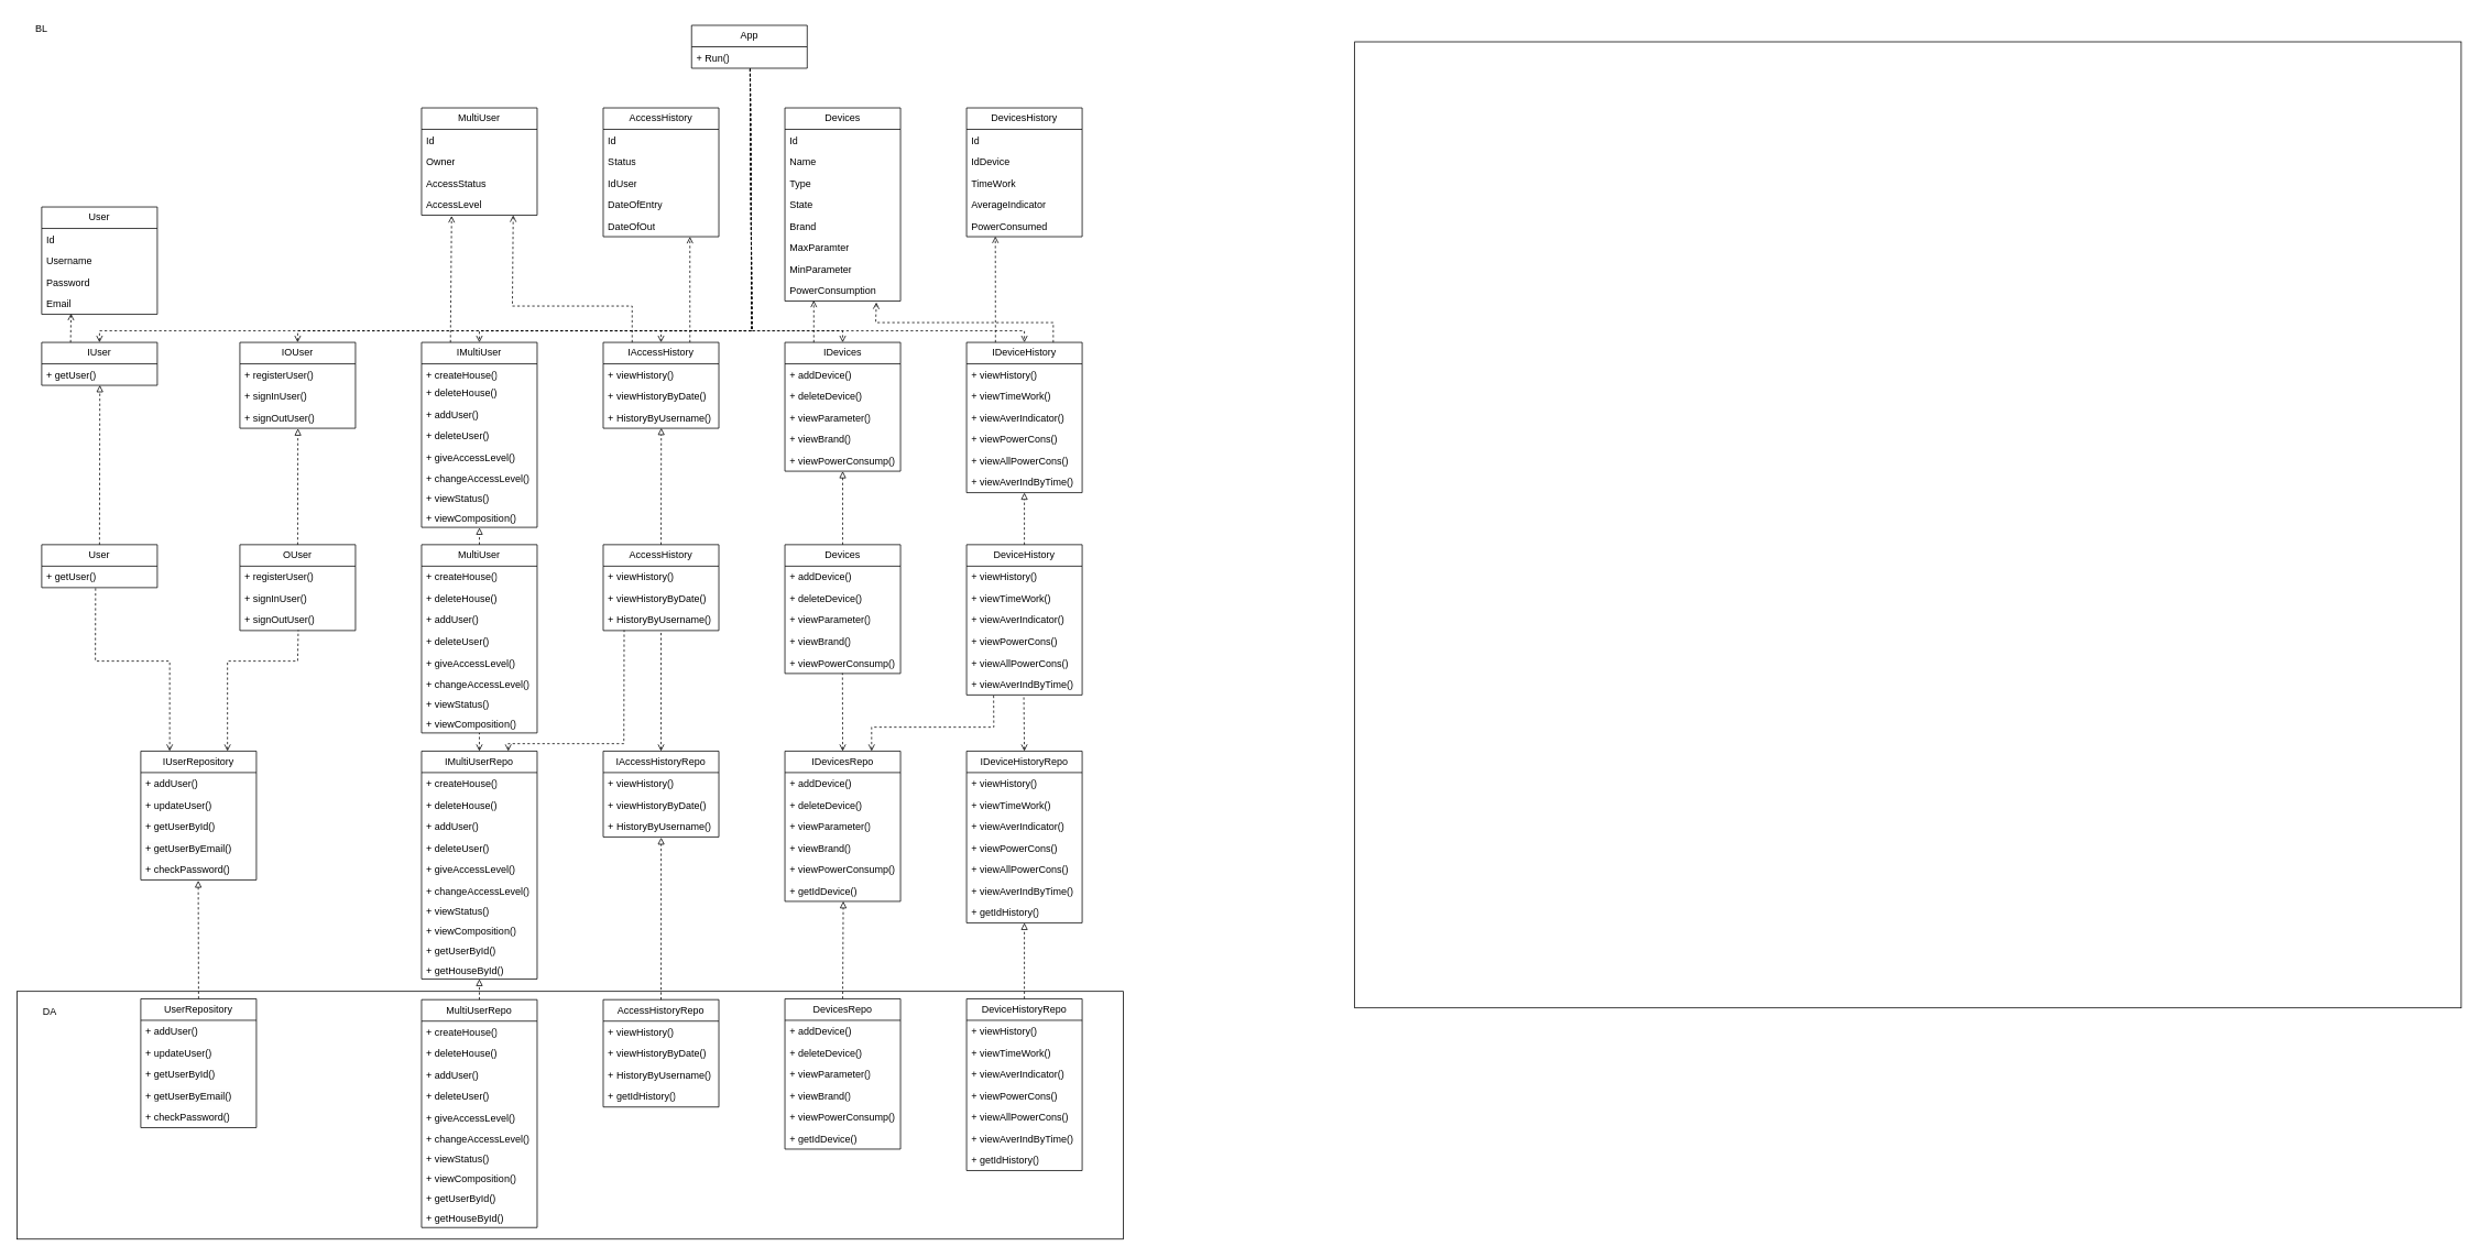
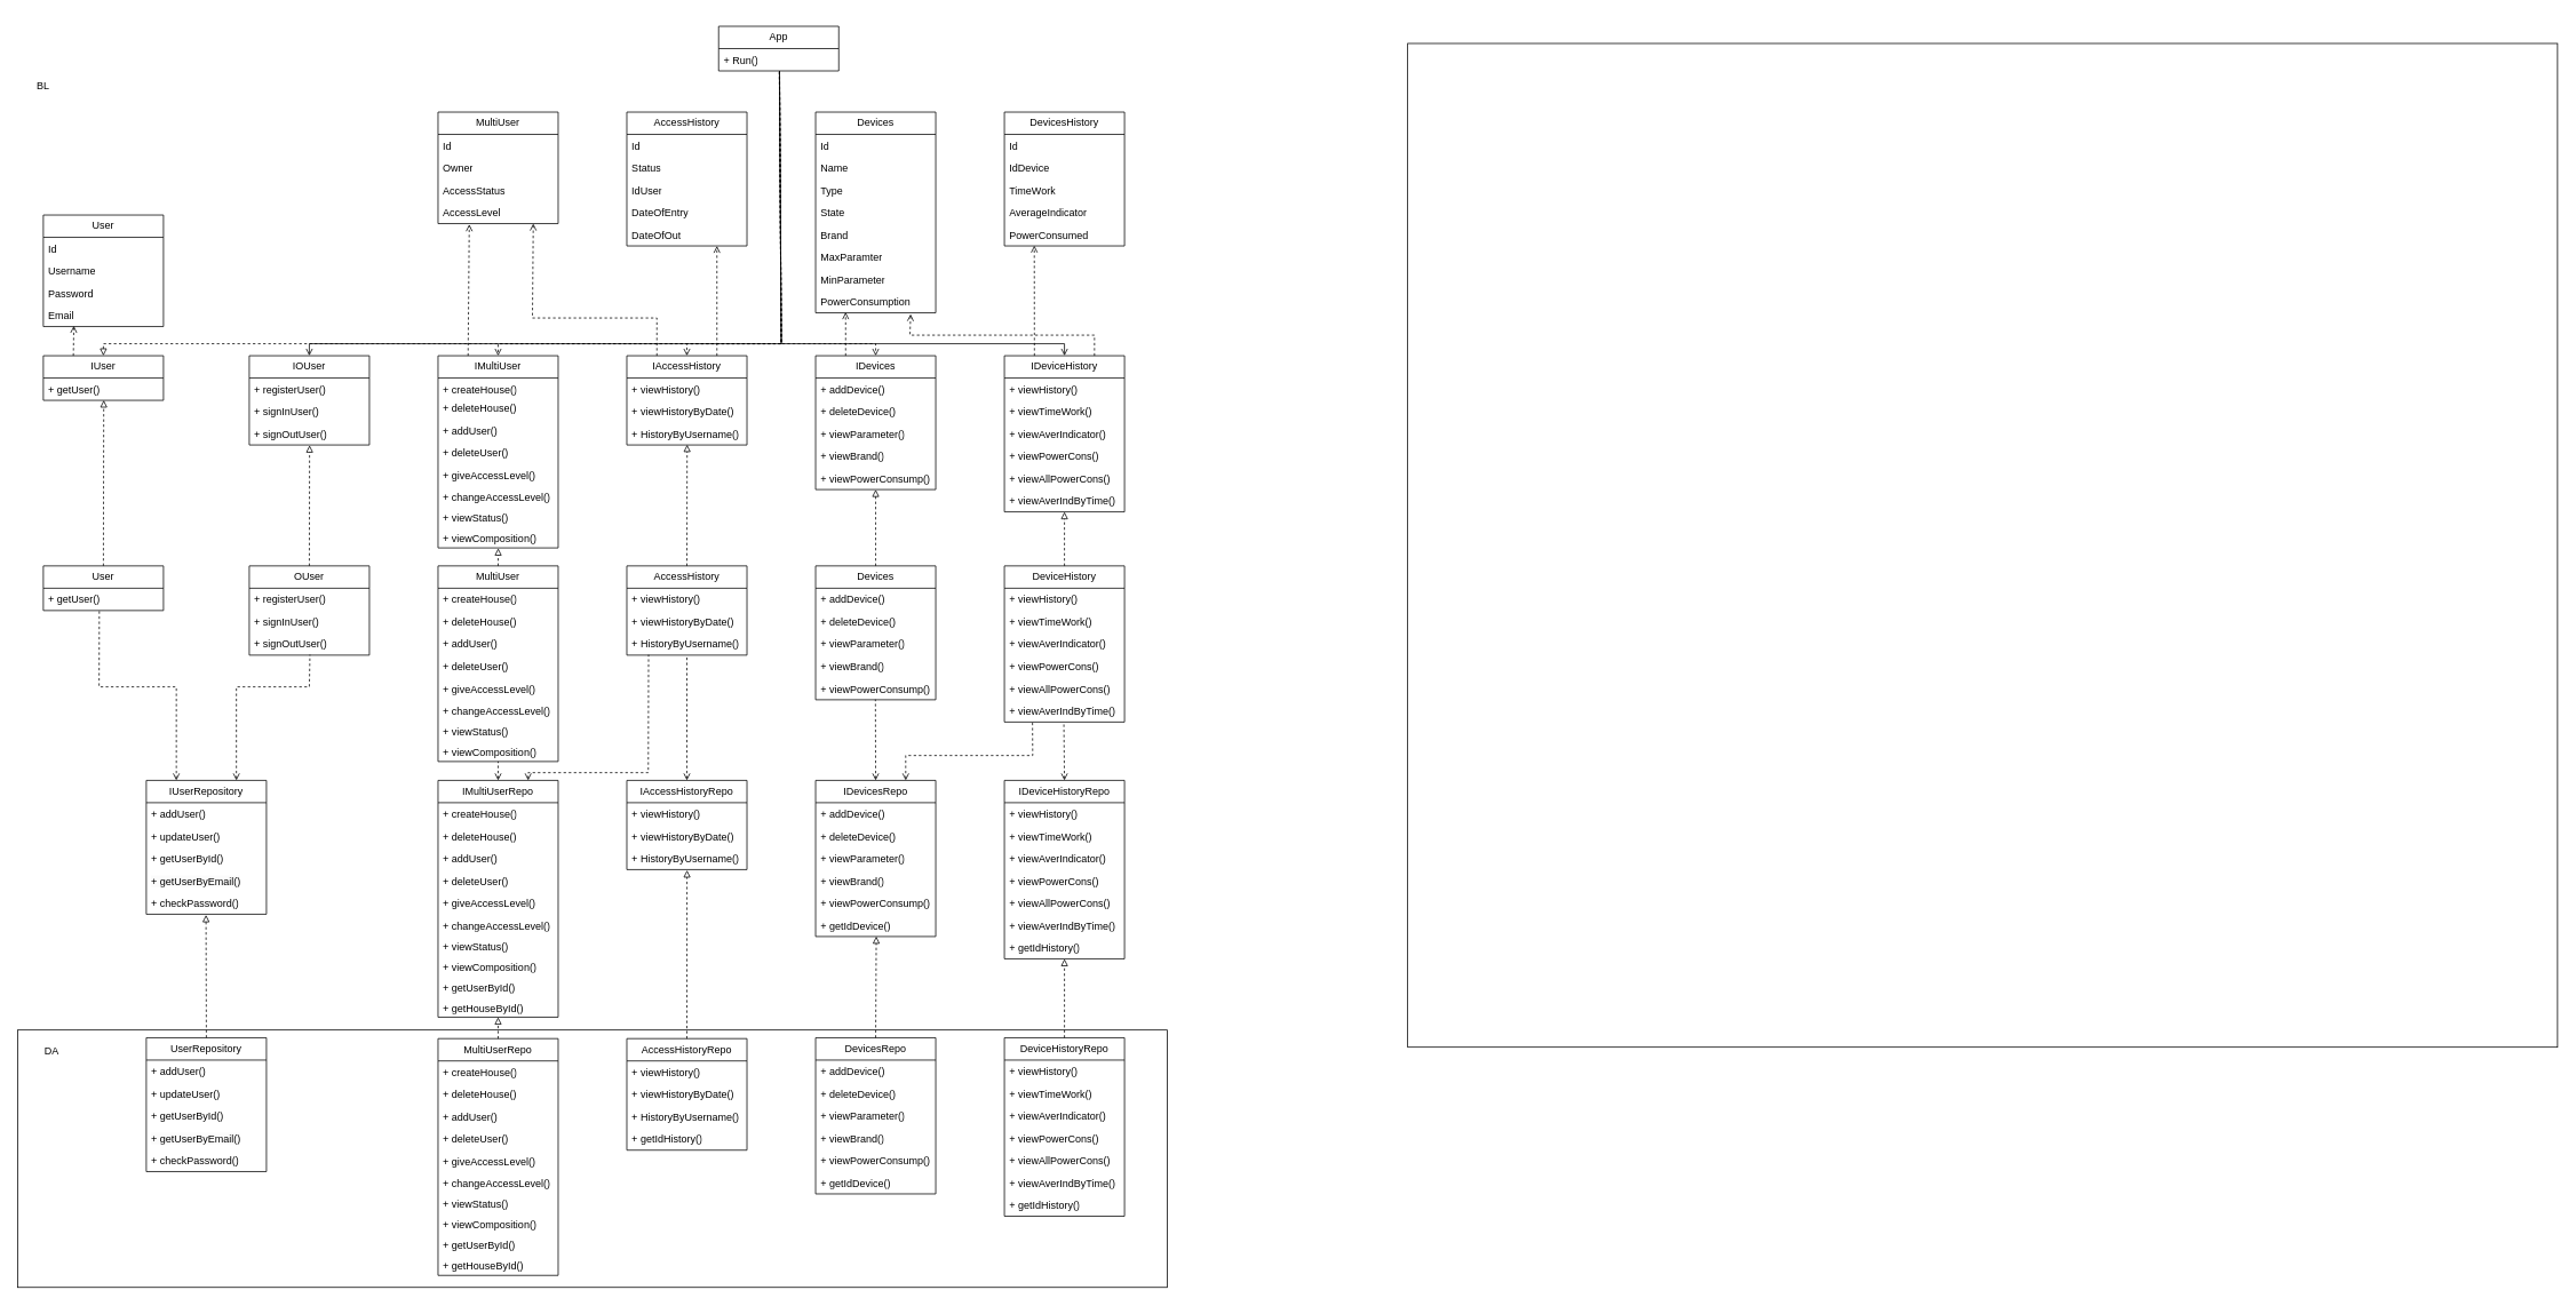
- <mxCell id="206" value="BL" style="text;html=1;align=center;verticalAlign=middle;whiteSpace=wrap;rounded=0;" parent="1" vertex="1"><mxGeometry x="20" y="20" width="60" height="30" as="geometry" /></mxCell>
+ <mxCell id="206" value="BL" style="text;html=1;align=center;verticalAlign=middle;whiteSpace=wrap;rounded=0;" parent="1" vertex="1"><mxGeometry x="20" y="85" width="60" height="30" as="geometry" /></mxCell>
- <mxCell id="188" value="" style="endArrow=open;dashed=1;html=1;rounded=0;entryX=0.5;entryY=0;entryDx=0;entryDy=0;startArrow=none;startFill=0;endFill=0;exitX=0.507;exitY=1.012;exitDx=0;exitDy=0;exitPerimeter=0;" parent="1" source="35" target="81" edge="1"><mxGeometry width="50" height="50" relative="1" as="geometry"><mxPoint x="910" y="100" as="sourcePoint" /><mxPoint x="1030" y="424" as="targetPoint" /><Array as="points"><mxPoint x="910" y="400" /><mxPoint x="1240" y="400" /></Array></mxGeometry></mxCell>
+ <mxCell id="188" value="" style="endArrow=open;dashed=0;html=1;rounded=0;entryX=0.5;entryY=0;entryDx=0;entryDy=0;startArrow=none;startFill=0;endFill=0;exitX=0.507;exitY=1.012;exitDx=0;exitDy=0;exitPerimeter=0;" parent="1" source="35" target="81" edge="1"><mxGeometry width="50" height="50" relative="1" as="geometry"><mxPoint x="910" y="100" as="sourcePoint" /><mxPoint x="1030" y="424" as="targetPoint" /><Array as="points"><mxPoint x="910" y="400" /><mxPoint x="1240" y="400" /></Array></mxGeometry></mxCell>
- <mxCell id="183" value="" style="endArrow=open;dashed=1;html=1;rounded=0;entryX=0.5;entryY=0;entryDx=0;entryDy=0;exitX=0.506;exitY=1.032;exitDx=0;exitDy=0;startArrow=none;startFill=0;endFill=0;exitPerimeter=0;" parent="1" source="35" target="4" edge="1"><mxGeometry width="50" height="50" relative="1" as="geometry"><mxPoint x="775" y="424" as="sourcePoint" /><mxPoint x="774" y="317" as="targetPoint" /><Array as="points"><mxPoint x="910" y="400" /><mxPoint x="120" y="400" /></Array></mxGeometry></mxCell>
+ <mxCell id="183" value="" style="endArrow=block;dashed=1;html=1;rounded=0;entryX=0.5;entryY=0;entryDx=0;entryDy=0;exitX=0.506;exitY=1.032;exitDx=0;exitDy=0;startArrow=none;startFill=0;endFill=0;exitPerimeter=0;" parent="1" source="35" target="4" edge="1"><mxGeometry width="50" height="50" relative="1" as="geometry"><mxPoint x="775" y="424" as="sourcePoint" /><mxPoint x="774" y="317" as="targetPoint" /><Array as="points"><mxPoint x="910" y="400" /><mxPoint x="120" y="400" /></Array></mxGeometry></mxCell>
- <mxCell id="184" value="" style="endArrow=open;dashed=1;html=1;rounded=0;entryX=0.5;entryY=0;entryDx=0;entryDy=0;exitX=0.506;exitY=1.032;exitDx=0;exitDy=0;startArrow=none;startFill=0;endFill=0;exitPerimeter=0;" parent="1" source="35" target="6" edge="1"><mxGeometry width="50" height="50" relative="1" as="geometry"><mxPoint x="918" y="113" as="sourcePoint" /><mxPoint x="130" y="424" as="targetPoint" /><Array as="points"><mxPoint x="910" y="400" /><mxPoint x="360" y="400" /></Array></mxGeometry></mxCell>
+ <mxCell id="184" value="" style="endArrow=open;dashed=0;html=1;rounded=0;entryX=0.5;entryY=0;entryDx=0;entryDy=0;exitX=0.506;exitY=1.032;exitDx=0;exitDy=0;startArrow=none;startFill=0;endFill=0;exitPerimeter=0;" parent="1" source="35" target="6" edge="1"><mxGeometry width="50" height="50" relative="1" as="geometry"><mxPoint x="918" y="113" as="sourcePoint" /><mxPoint x="130" y="424" as="targetPoint" /><Array as="points"><mxPoint x="910" y="400" /><mxPoint x="360" y="400" /></Array></mxGeometry></mxCell>
